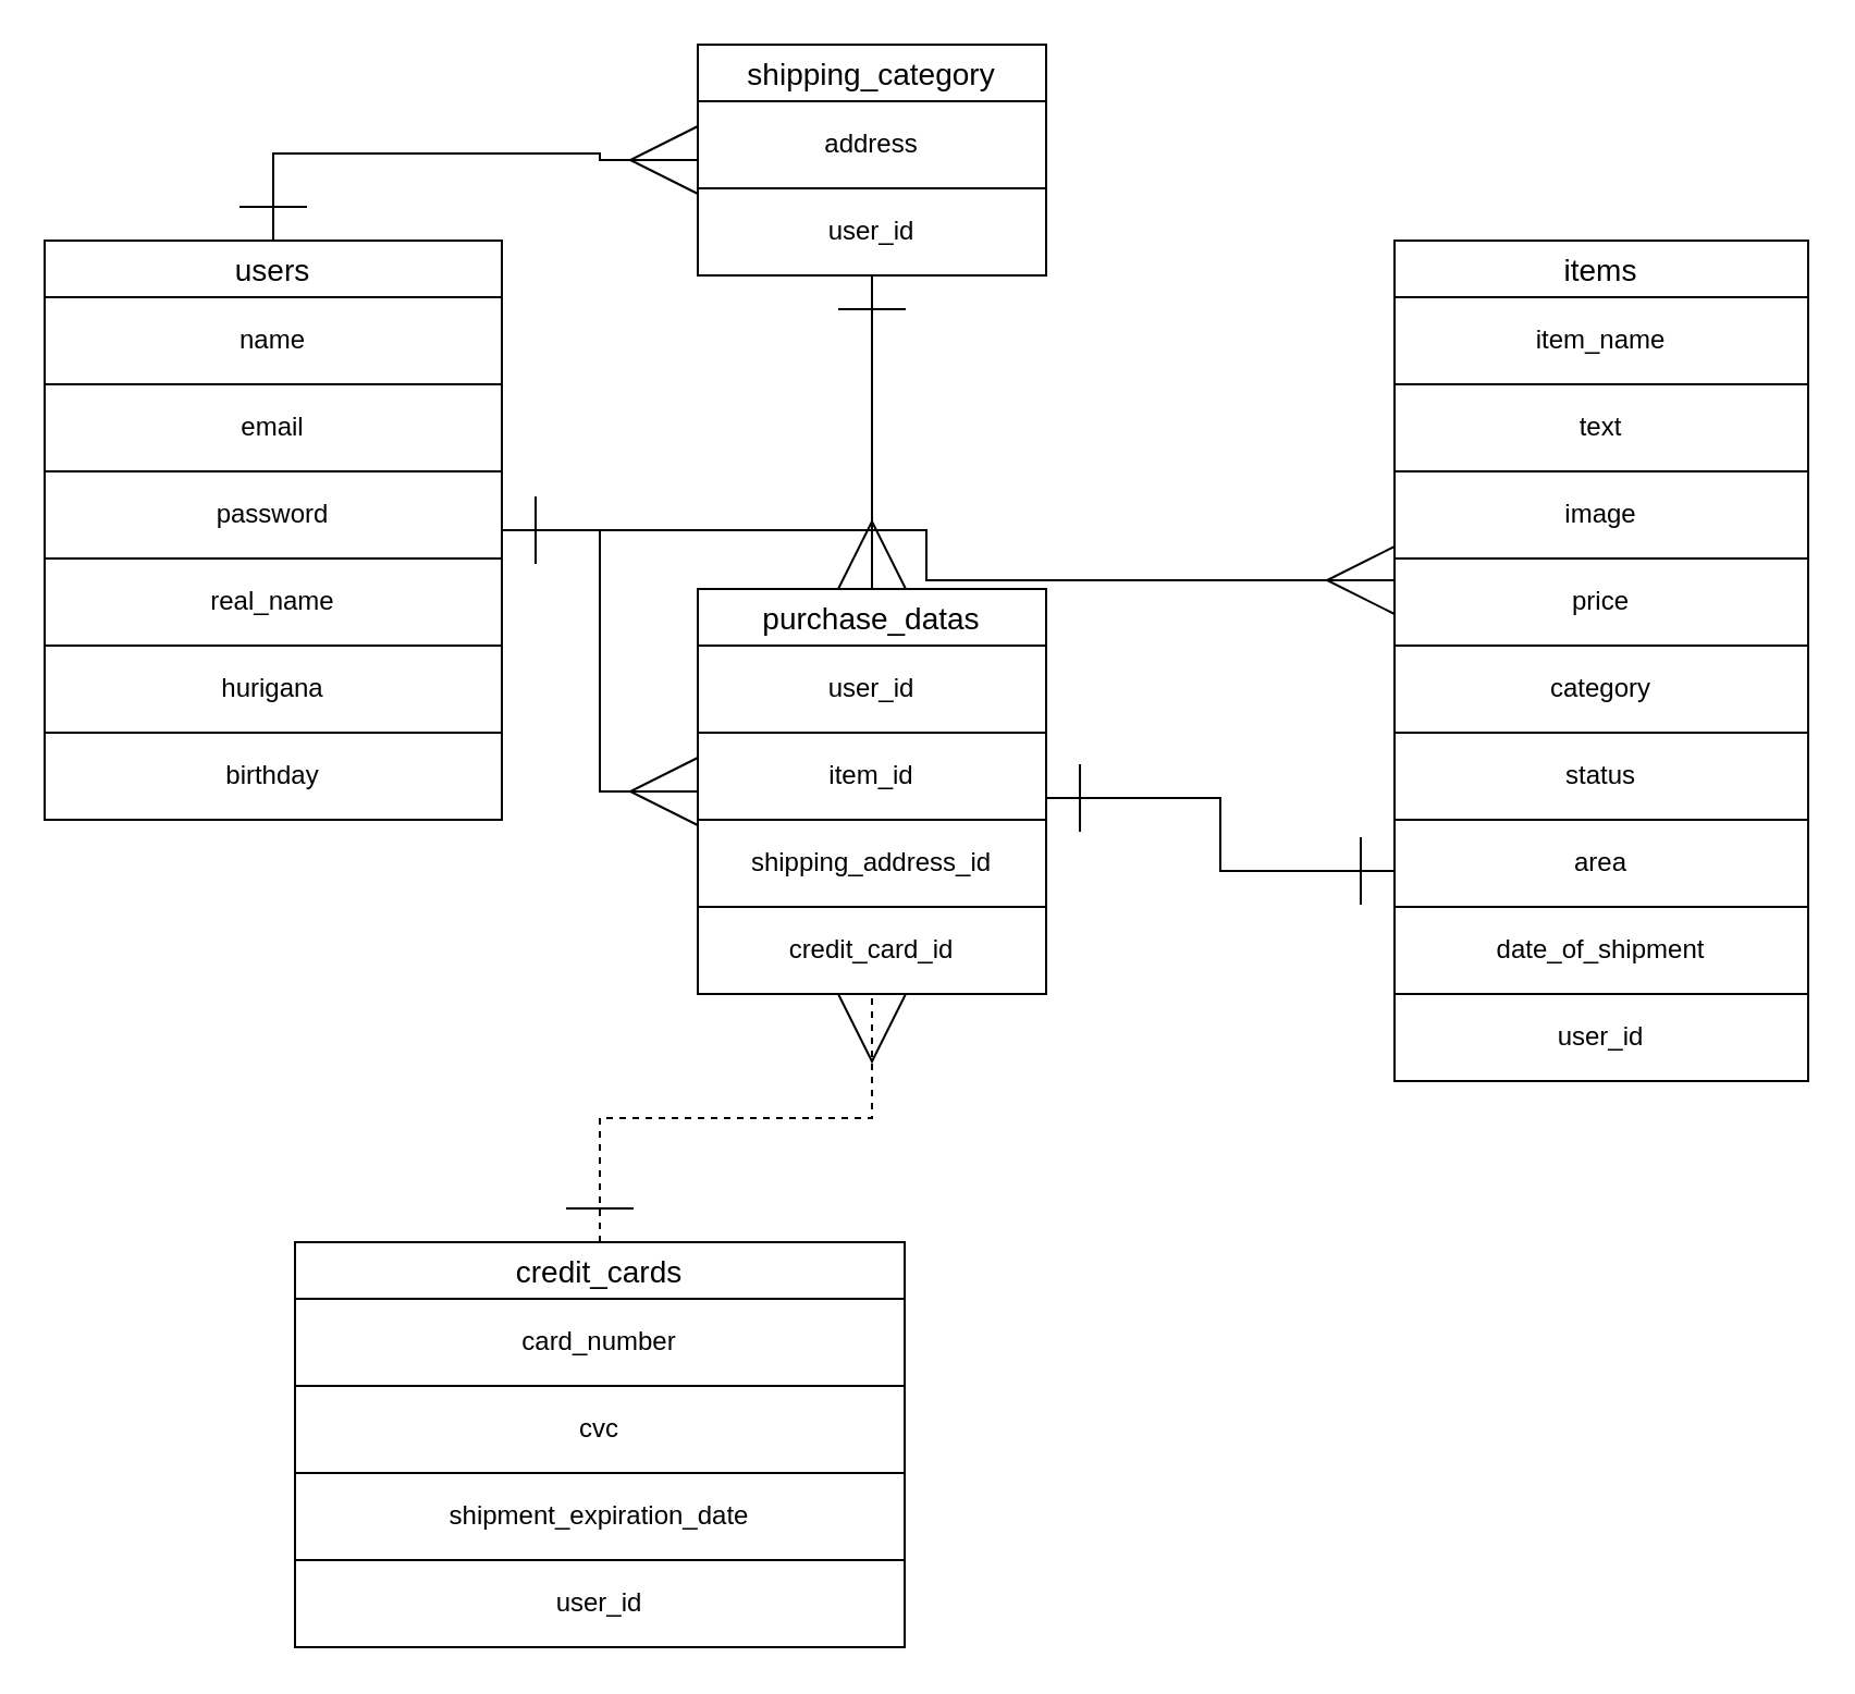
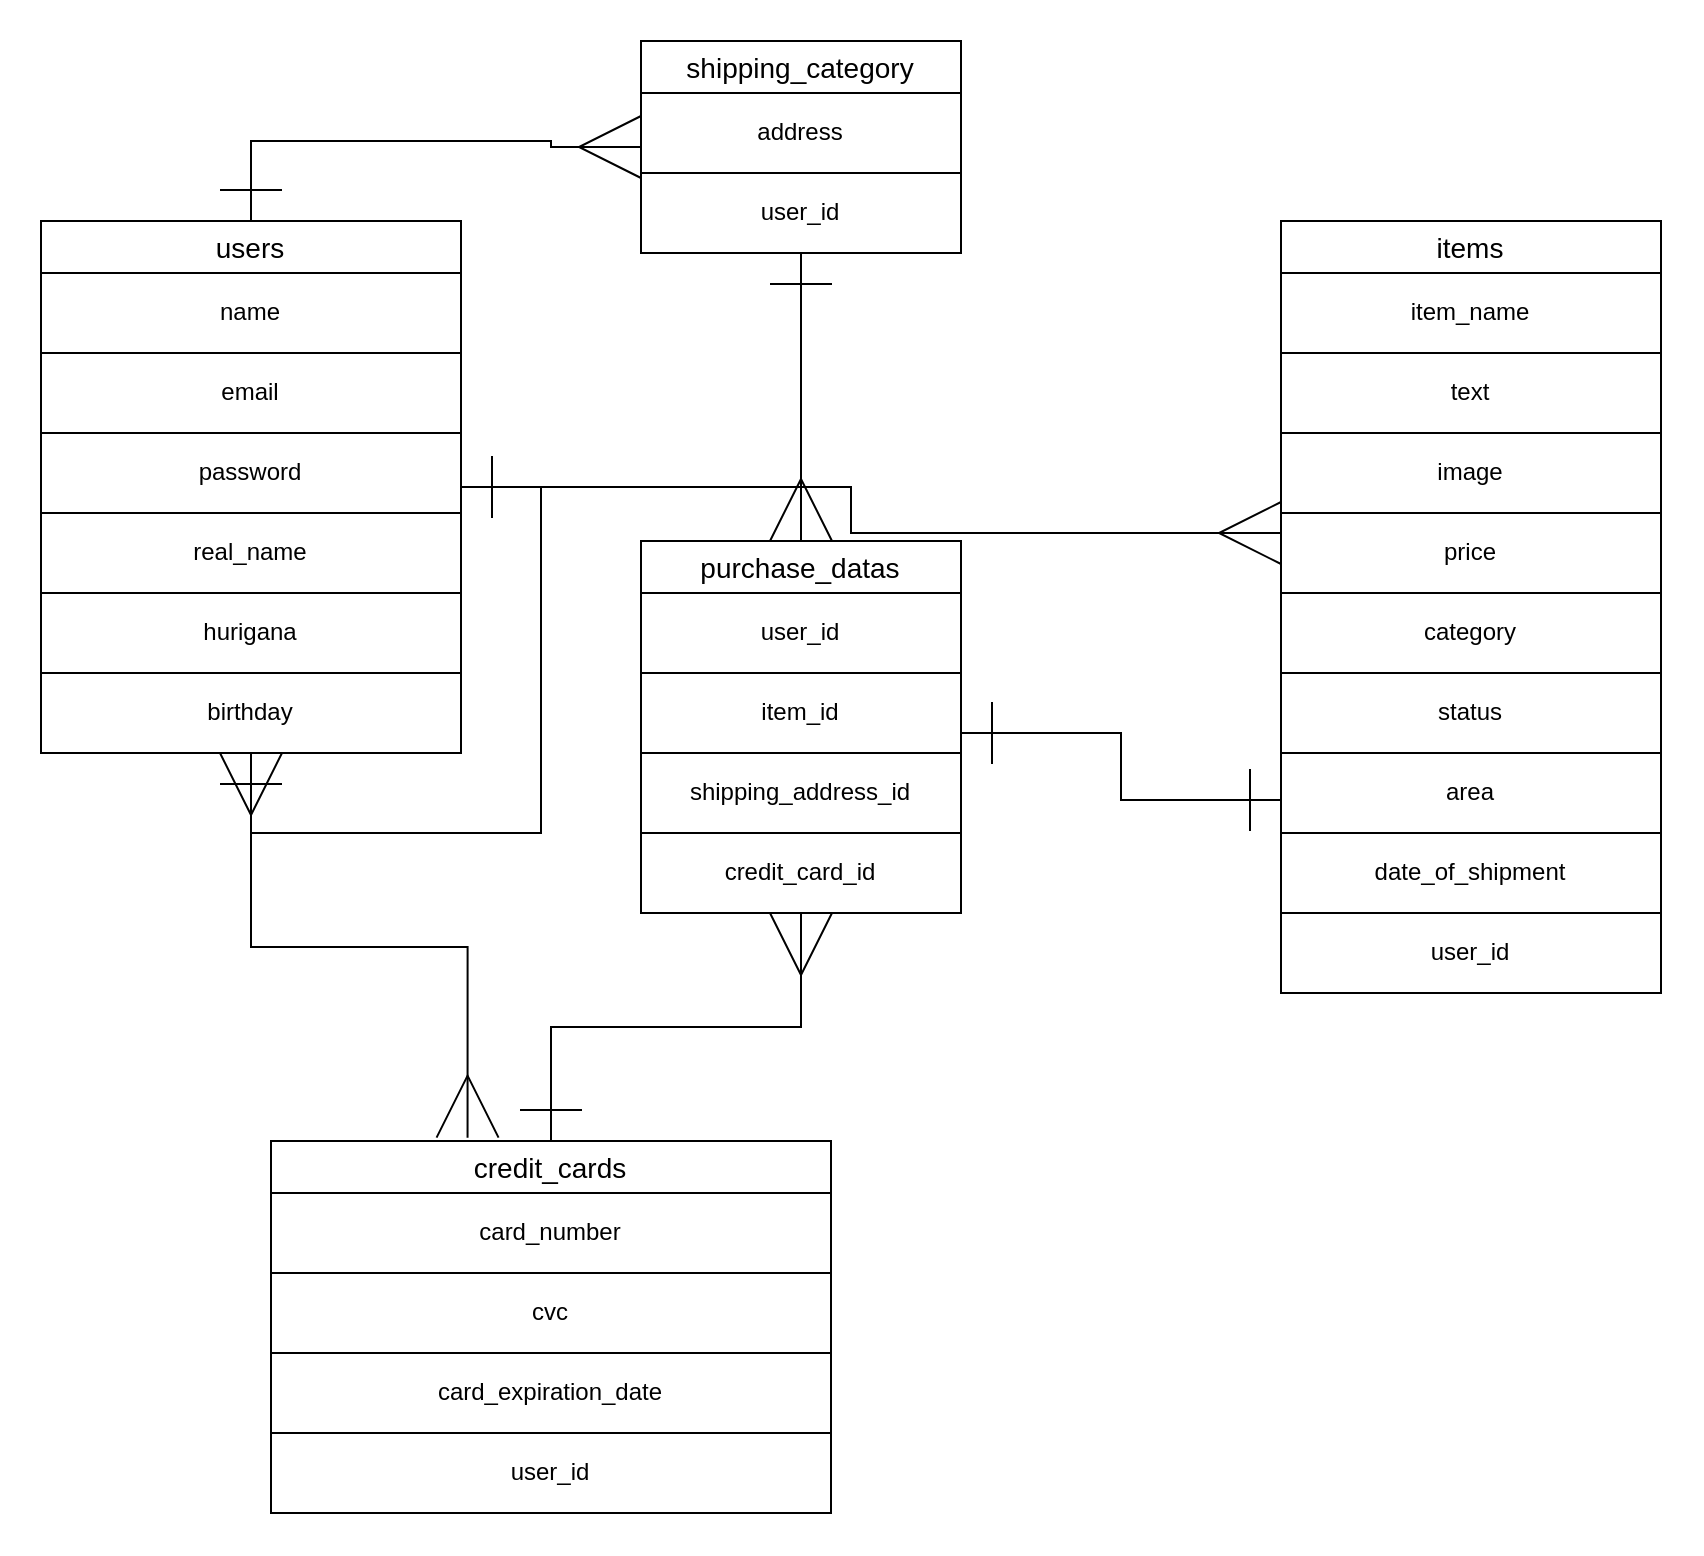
- <mxCell id="21" style="edgeStyle=orthogonalEdgeStyle;rounded=0;orthogonalLoop=1;jettySize=auto;html=1;exitX=1;exitY=0.5;exitDx=0;exitDy=0;entryX=0;entryY=0.5;entryDx=0;entryDy=0;startSize=29;sourcePerimeterSpacing=0;endArrow=ERmany;endFill=0;endSize=29;targetPerimeterSpacing=0;startArrow=ERone;startFill=0;" parent="1" source="22" target="30" edge="1"><mxGeometry relative="1" as="geometry" /></mxCell>
+ <mxCell id="21" style="edgeStyle=orthogonalEdgeStyle;rounded=0;orthogonalLoop=1;jettySize=auto;html=1;exitX=1;exitY=0.5;exitDx=0;exitDy=0;startSize=29;sourcePerimeterSpacing=0;endArrow=ERmany;endFill=0;endSize=29;targetPerimeterSpacing=0;startArrow=ERone;startFill=0;" parent="1" source="22" target="28" edge="1"><mxGeometry relative="1" as="geometry" /></mxCell>
+ <mxCell id="38" style="edgeStyle=orthogonalEdgeStyle;rounded=0;orthogonalLoop=1;jettySize=auto;html=1;exitX=0.5;exitY=1;exitDx=0;exitDy=0;entryX=0.351;entryY=-0.009;entryDx=0;entryDy=0;entryPerimeter=0;endArrow=ERmany;endFill=0;endSize=29;startSize=29;sourcePerimeterSpacing=0;targetPerimeterSpacing=0;startArrow=ERone;startFill=0;" parent="1" source="28" target="14" edge="1"><mxGeometry relative="1" as="geometry" /></mxCell>
- <mxCell id="13" style="edgeStyle=orthogonalEdgeStyle;rounded=0;orthogonalLoop=1;jettySize=auto;html=1;exitX=0.5;exitY=0;exitDx=0;exitDy=0;entryX=0.5;entryY=1;entryDx=0;entryDy=0;startSize=29;sourcePerimeterSpacing=0;endArrow=ERmany;endFill=0;endSize=29;targetPerimeterSpacing=0;startArrow=ERone;startFill=0;dashed=1;" parent="1" source="14" target="30" edge="1"><mxGeometry relative="1" as="geometry" /></mxCell>
+ <mxCell id="13" style="edgeStyle=orthogonalEdgeStyle;rounded=0;orthogonalLoop=1;jettySize=auto;html=1;exitX=0.5;exitY=0;exitDx=0;exitDy=0;entryX=0.5;entryY=1;entryDx=0;entryDy=0;startSize=29;sourcePerimeterSpacing=0;endArrow=ERmany;endFill=0;endSize=29;targetPerimeterSpacing=0;startArrow=ERone;startFill=0;" parent="1" source="14" target="30" edge="1"><mxGeometry relative="1" as="geometry" /></mxCell>
- <mxCell id="17" value="shipment_expiration_date" style="whiteSpace=wrap;html=1;align=center;" parent="14" vertex="1"><mxGeometry y="106" width="280" height="40" as="geometry" /></mxCell>
+ <mxCell id="17" value="card_expiration_date" style="whiteSpace=wrap;html=1;align=center;" parent="14" vertex="1"><mxGeometry y="106" width="280" height="40" as="geometry" /></mxCell>
